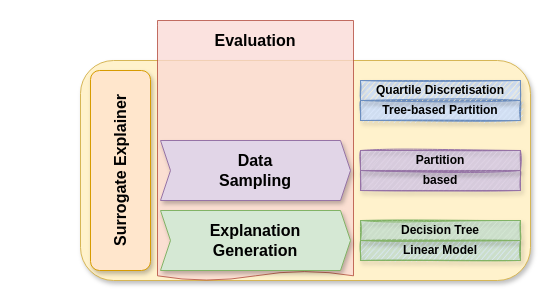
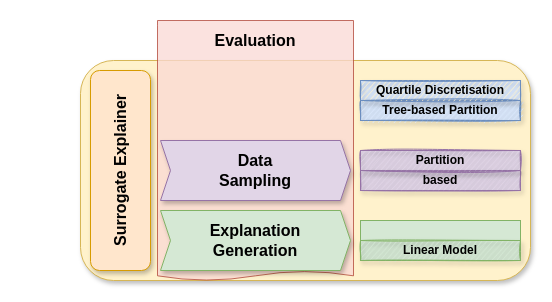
- <mxCell id="6" value="&lt;b&gt;Decision Tree&lt;/b&gt;" style="rounded=0;whiteSpace=wrap;html=1;shadow=1;glass=0;fillColor=#d5e8d4;strokeColor=#82b366;sketch=1;" parent="4" vertex="1"><mxGeometry width="160" height="20" as="geometry" /></mxCell>
- <mxCell id="5" value="&lt;b&gt;Linear Model&lt;/b&gt;" style="rounded=0;whiteSpace=wrap;html=1;shadow=1;glass=0;fillColor=#dae8fc;strokeColor=#82b366;sketch=1;" parent="4" vertex="1"><mxGeometry y="20" width="160" height="20" as="geometry" /></mxCell>
+ <mxCell id="5" value="&lt;b&gt;Linear Model&lt;/b&gt;" style="rounded=0;whiteSpace=wrap;html=1;shadow=1;glass=0;fillColor=#d5e8d4;strokeColor=#82b366;sketch=1;" parent="4" vertex="1"><mxGeometry y="20" width="160" height="20" as="geometry" /></mxCell>
